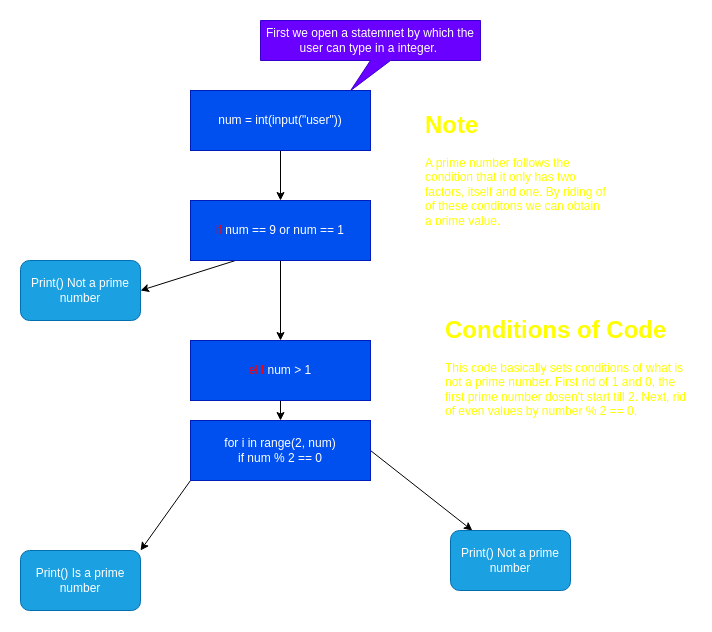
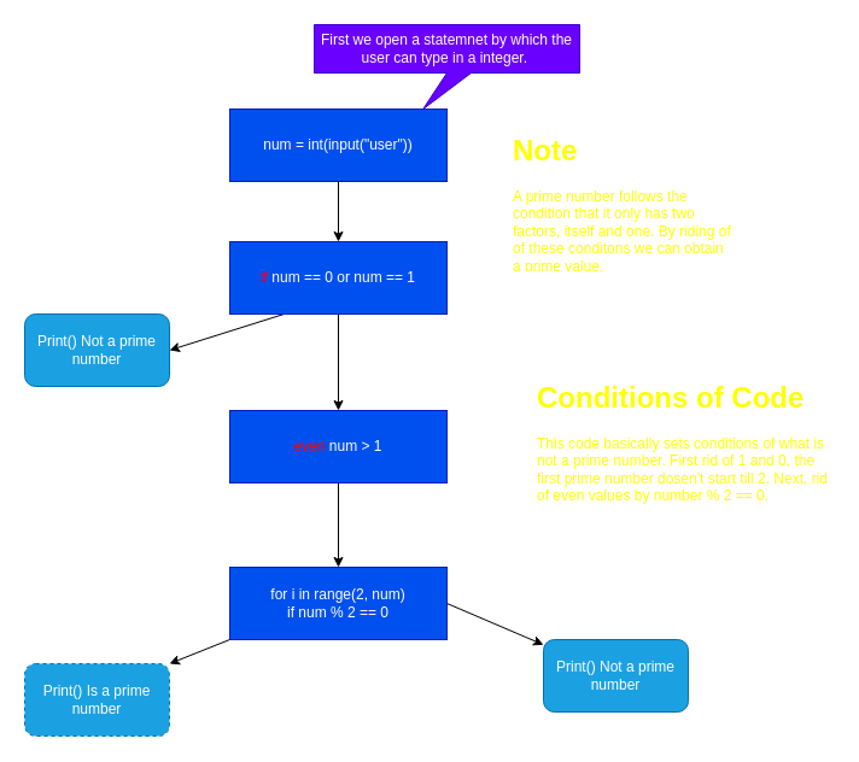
- <mxCell id="7" value="&lt;font color=&quot;#ff0000&quot;&gt;if&lt;/font&gt; num == 9 or num == 1" style="rounded=0;whiteSpace=wrap;html=1;fillColor=#0050ef;fontColor=#ffffff;strokeColor=#001DBC;" vertex="1" parent="1"><mxGeometry x="190" y="200" width="180" height="60" as="geometry" /></mxCell>
+ <mxCell id="7" value="&lt;font color=&quot;#ff0000&quot;&gt;if&lt;/font&gt; num == 0 or num == 1" style="rounded=0;whiteSpace=wrap;html=1;fillColor=#0050ef;fontColor=#ffffff;strokeColor=#001DBC;" vertex="1" parent="1"><mxGeometry x="190" y="200" width="180" height="60" as="geometry" /></mxCell>
- <mxCell id="10" value="&lt;font color=&quot;#ff0000&quot;&gt;elif&lt;/font&gt; num &amp;gt; 1" style="rounded=0;whiteSpace=wrap;html=1;fillColor=#0050ef;fontColor=#ffffff;strokeColor=#001DBC;" vertex="1" parent="1"><mxGeometry x="190" y="340" width="180" height="60" as="geometry" /></mxCell>
+ <mxCell id="10" value="&lt;font color=&quot;#ff0000&quot;&gt;even&lt;/font&gt; num &amp;gt; 1" style="rounded=0;whiteSpace=wrap;html=1;fillColor=#0050ef;fontColor=#ffffff;strokeColor=#001DBC;" vertex="1" parent="1"><mxGeometry x="190" y="340" width="180" height="60" as="geometry" /></mxCell>
- <mxCell id="13" value="&lt;font color=&quot;#ffffff&quot;&gt;for i in range(2, num)&lt;br&gt;if num % 2 == 0&lt;br&gt;&lt;/font&gt;" style="rounded=0;whiteSpace=wrap;html=1;fillColor=#0050ef;fontColor=#ffffff;strokeColor=#001DBC;" vertex="1" parent="1"><mxGeometry x="190" y="420" width="180" height="60" as="geometry" /></mxCell>
+ <mxCell id="13" value="&lt;font color=&quot;#ffffff&quot;&gt;for i in range(2, num)&lt;br&gt;if num % 2 == 0&lt;br&gt;&lt;/font&gt;" style="rounded=0;whiteSpace=wrap;html=1;fillColor=#0050ef;fontColor=#ffffff;strokeColor=#001DBC;" vertex="1" parent="1"><mxGeometry x="190" y="470" width="180" height="60" as="geometry" /></mxCell>
- <mxCell id="15" value="Print() Is a prime number" style="rounded=1;whiteSpace=wrap;html=1;fillColor=#1ba1e2;fontColor=#ffffff;strokeColor=#006EAF;" vertex="1" parent="1"><mxGeometry x="20" y="550" width="120" height="60" as="geometry" /></mxCell>
+ <mxCell id="15" value="Print() Is a prime number" style="rounded=1;whiteSpace=wrap;html=1;fillColor=#1ba1e2;fontColor=#ffffff;strokeColor=#006EAF;dashed=1;" vertex="1" parent="1"><mxGeometry x="20" y="550" width="120" height="60" as="geometry" /></mxCell>
